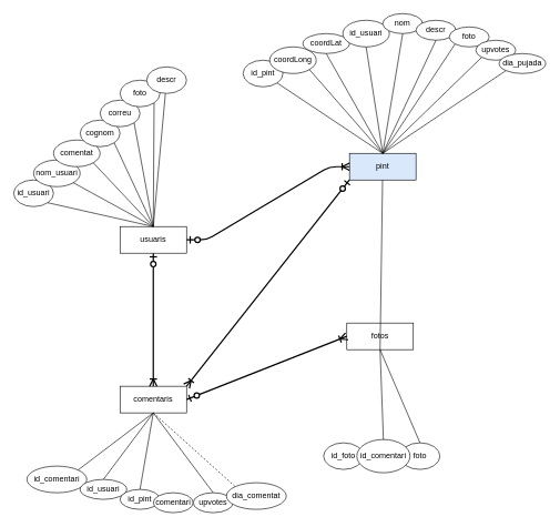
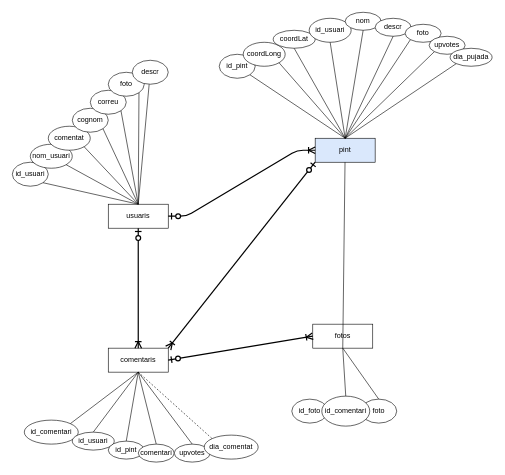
- <mxCell id="4" value="fotos" style="whiteSpace=wrap;html=1;align=center;" parent="1" vertex="1"><mxGeometry x="521" y="485" width="100" height="40" as="geometry" /></mxCell>
+ <mxCell id="4" value="fotos" style="whiteSpace=wrap;html=1;align=center;" parent="1" vertex="1"><mxGeometry x="521" y="540" width="100" height="40" as="geometry" /></mxCell>
+ <mxCell id="48" style="rounded=0;orthogonalLoop=1;jettySize=auto;html=1;endArrow=none;endFill=0;entryX=0.5;entryY=0;entryDx=0;entryDy=0;exitX=0.5;exitY=1;exitDx=0;exitDy=0;" edge="1" parent="1" source="5" target="42"><mxGeometry relative="1" as="geometry"><mxPoint x="178.787" y="804.142" as="targetPoint" /><mxPoint x="90" y="850" as="sourcePoint" /></mxGeometry></mxCell>
